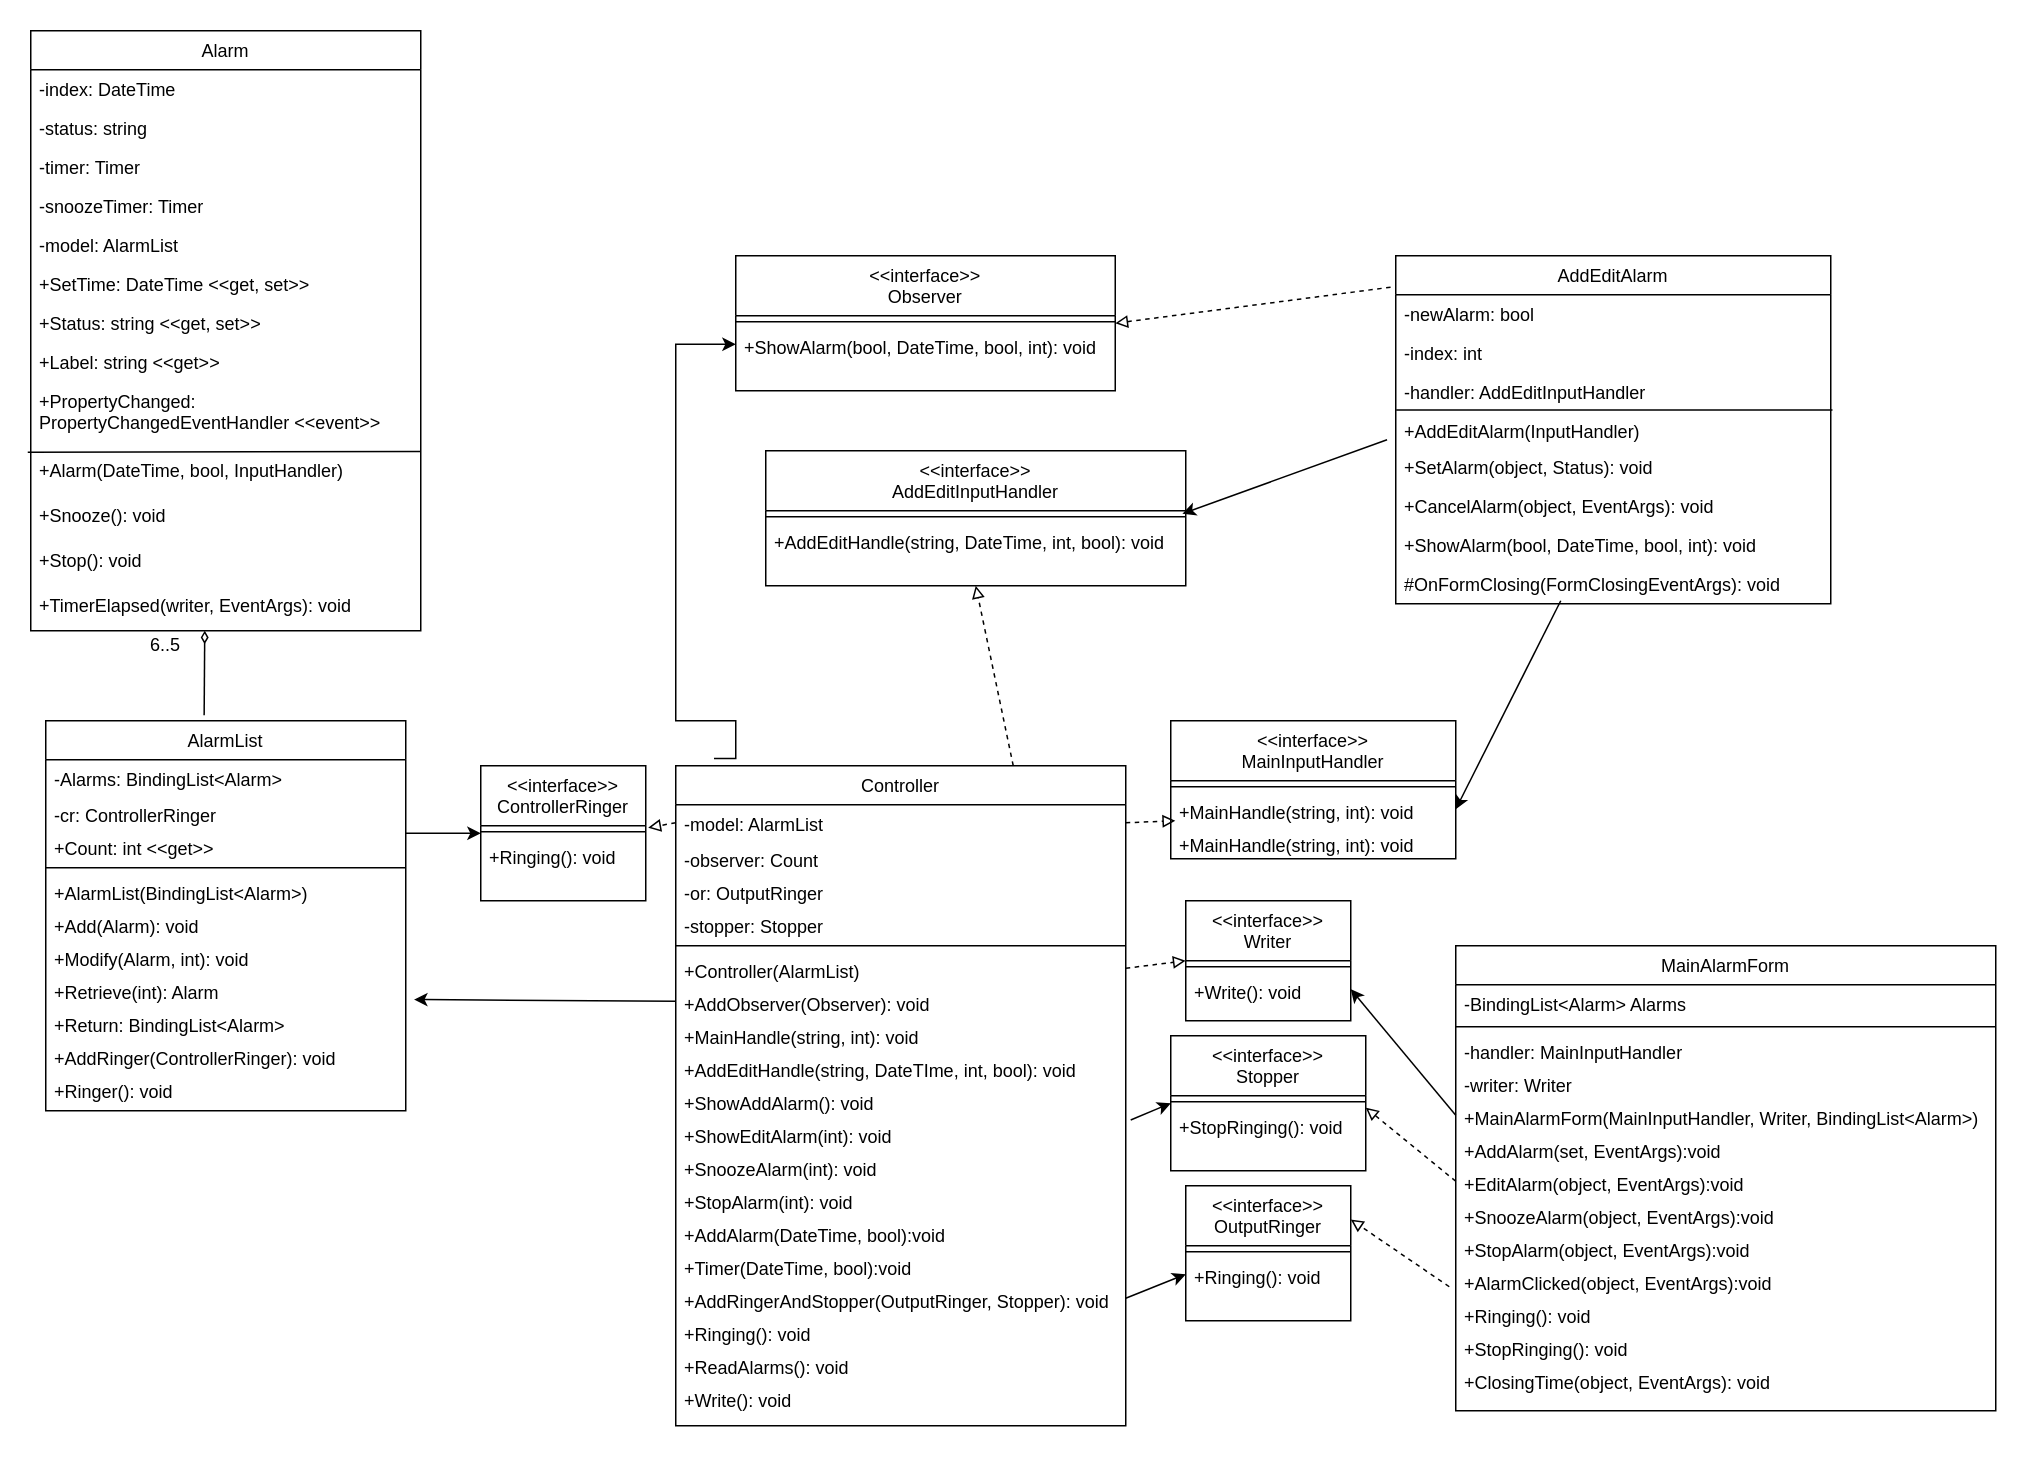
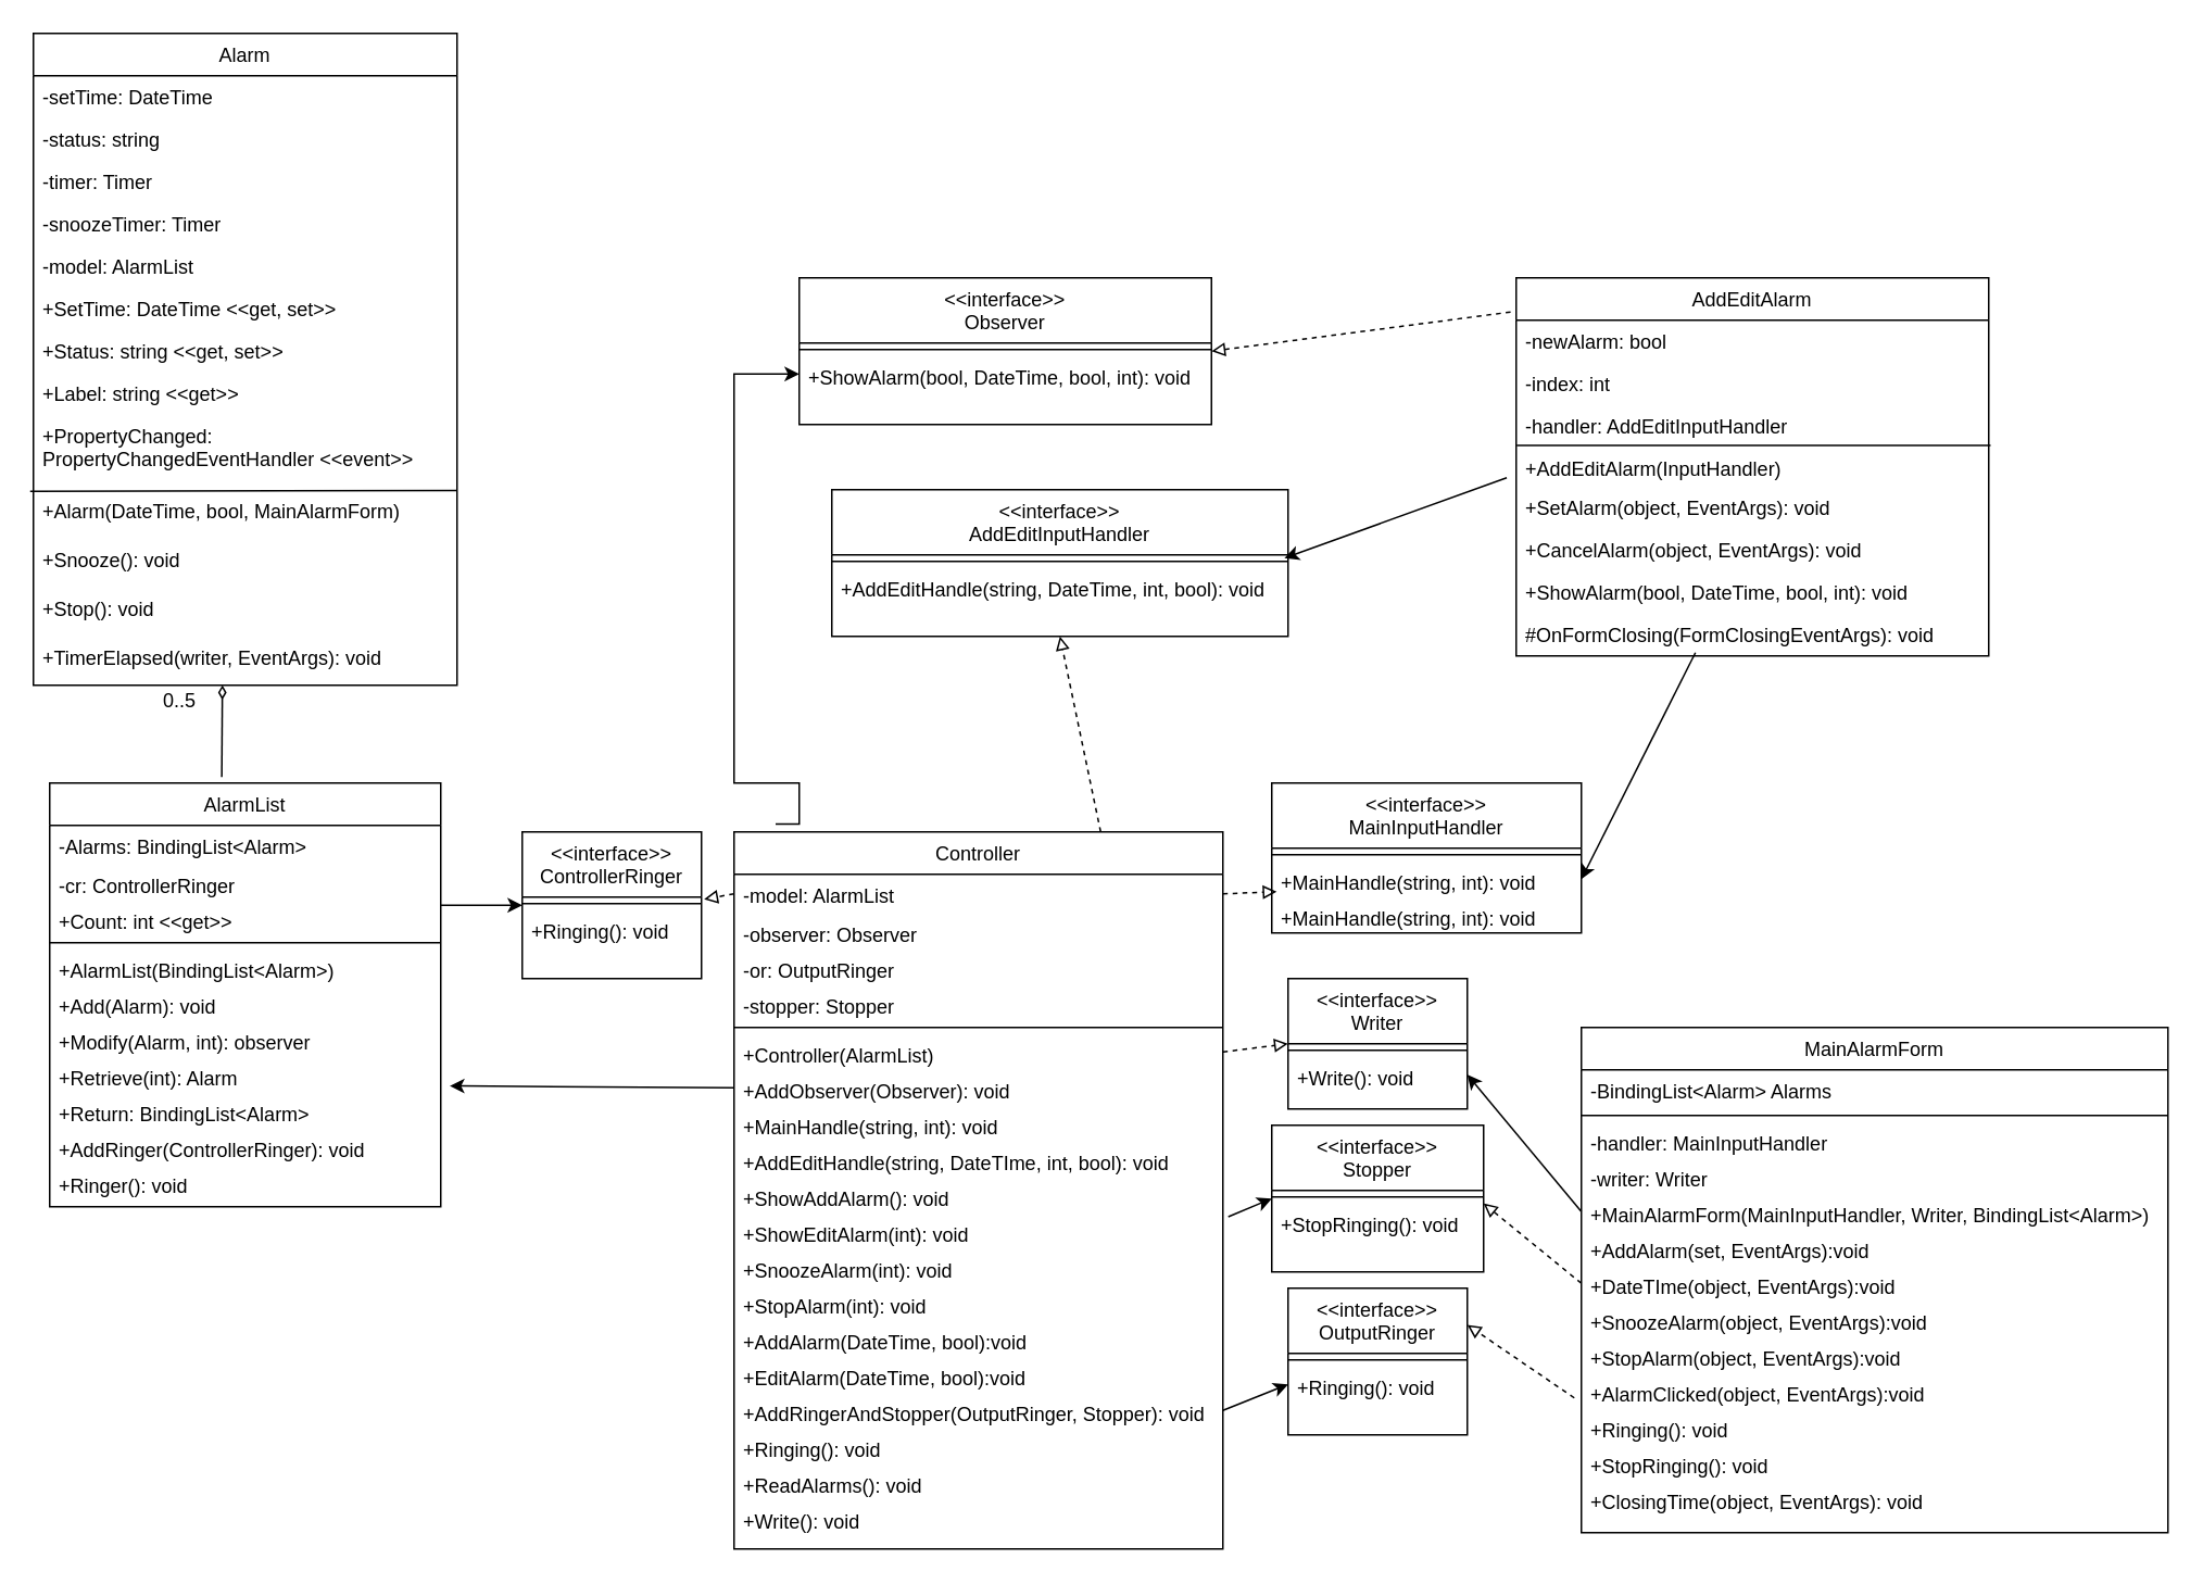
- <mxCell id="3" value="-index: DateTime" style="text;align=left;verticalAlign=top;spacingLeft=4;spacingRight=4;overflow=hidden;rotatable=0;points=[[0,0.5],[1,0.5]];portConstraint=eastwest;" parent="2" vertex="1"><mxGeometry y="26" width="260" height="26" as="geometry" /></mxCell>
+ <mxCell id="3" value="-setTime: DateTime" style="text;align=left;verticalAlign=top;spacingLeft=4;spacingRight=4;overflow=hidden;rotatable=0;points=[[0,0.5],[1,0.5]];portConstraint=eastwest;" parent="2" vertex="1"><mxGeometry y="26" width="260" height="26" as="geometry" /></mxCell>
- <mxCell id="36" value="+SetAlarm(object, Status): void" style="text;align=left;verticalAlign=top;spacingLeft=4;spacingRight=4;overflow=hidden;rotatable=0;points=[[0,0.5],[1,0.5]];portConstraint=eastwest;" parent="31" vertex="1"><mxGeometry y="128" width="290" height="26" as="geometry" /></mxCell>
+ <mxCell id="36" value="+SetAlarm(object, EventArgs): void" style="text;align=left;verticalAlign=top;spacingLeft=4;spacingRight=4;overflow=hidden;rotatable=0;points=[[0,0.5],[1,0.5]];portConstraint=eastwest;" parent="31" vertex="1"><mxGeometry y="128" width="290" height="26" as="geometry" /></mxCell>
- <mxCell id="12" value="+Alarm(DateTime, bool, InputHandler)" style="text;align=left;verticalAlign=top;spacingLeft=4;spacingRight=4;overflow=hidden;rotatable=0;points=[[0,0.5],[1,0.5]];portConstraint=eastwest;movable=1;resizable=1;deletable=1;editable=1;connectable=1;" parent="2" vertex="1"><mxGeometry y="280" width="260" height="30" as="geometry" /></mxCell>
+ <mxCell id="12" value="+Alarm(DateTime, bool, MainAlarmForm)" style="text;align=left;verticalAlign=top;spacingLeft=4;spacingRight=4;overflow=hidden;rotatable=0;points=[[0,0.5],[1,0.5]];portConstraint=eastwest;movable=1;resizable=1;deletable=1;editable=1;connectable=1;" parent="2" vertex="1"><mxGeometry y="280" width="260" height="30" as="geometry" /></mxCell>
- <mxCell id="111" value="6..5" style="text;html=1;strokeColor=none;fillColor=none;align=center;verticalAlign=middle;whiteSpace=wrap;rounded=0;" vertex="1" parent="1"><mxGeometry x="90" y="420" width="40" height="20" as="geometry" /></mxCell>
+ <mxCell id="111" value="0..5" style="text;html=1;strokeColor=none;fillColor=none;align=center;verticalAlign=middle;whiteSpace=wrap;rounded=0;" vertex="1" parent="1"><mxGeometry x="90" y="420" width="40" height="20" as="geometry" /></mxCell>
- <mxCell id="43" value="-observer: Count" style="text;align=left;verticalAlign=top;spacingLeft=4;spacingRight=4;overflow=hidden;rotatable=0;points=[[0,0.5],[1,0.5]];portConstraint=eastwest;" vertex="1" parent="41"><mxGeometry y="50" width="300" height="22" as="geometry" /></mxCell>
+ <mxCell id="43" value="-observer: Observer" style="text;align=left;verticalAlign=top;spacingLeft=4;spacingRight=4;overflow=hidden;rotatable=0;points=[[0,0.5],[1,0.5]];portConstraint=eastwest;" vertex="1" parent="41"><mxGeometry y="50" width="300" height="22" as="geometry" /></mxCell>
- <mxCell id="68" value="+Modify(Alarm, int): void" style="text;align=left;verticalAlign=top;spacingLeft=4;spacingRight=4;overflow=hidden;rotatable=0;points=[[0,0.5],[1,0.5]];portConstraint=eastwest;" parent="61" vertex="1"><mxGeometry y="146" width="240" height="22" as="geometry" /></mxCell>
+ <mxCell id="68" value="+Modify(Alarm, int): observer" style="text;align=left;verticalAlign=top;spacingLeft=4;spacingRight=4;overflow=hidden;rotatable=0;points=[[0,0.5],[1,0.5]];portConstraint=eastwest;" parent="61" vertex="1"><mxGeometry y="146" width="240" height="22" as="geometry" /></mxCell>
- <mxCell id="24" value="+EditAlarm(object, EventArgs):void" style="text;align=left;verticalAlign=top;spacingLeft=4;spacingRight=4;overflow=hidden;rotatable=0;points=[[0,0.5],[1,0.5]];portConstraint=eastwest;" parent="17" vertex="1"><mxGeometry y="146" width="360" height="22" as="geometry" /></mxCell>
+ <mxCell id="24" value="+DateTIme(object, EventArgs):void" style="text;align=left;verticalAlign=top;spacingLeft=4;spacingRight=4;overflow=hidden;rotatable=0;points=[[0,0.5],[1,0.5]];portConstraint=eastwest;" parent="17" vertex="1"><mxGeometry y="146" width="360" height="22" as="geometry" /></mxCell>
- <mxCell id="56" value="+Timer(DateTime, bool):void" style="text;align=left;verticalAlign=top;spacingLeft=4;spacingRight=4;overflow=hidden;rotatable=0;points=[[0,0.5],[1,0.5]];portConstraint=eastwest;" parent="41" vertex="1"><mxGeometry y="322" width="300" height="22" as="geometry" /></mxCell>
+ <mxCell id="56" value="+EditAlarm(DateTime, bool):void" style="text;align=left;verticalAlign=top;spacingLeft=4;spacingRight=4;overflow=hidden;rotatable=0;points=[[0,0.5],[1,0.5]];portConstraint=eastwest;" parent="41" vertex="1"><mxGeometry y="322" width="300" height="22" as="geometry" /></mxCell>
